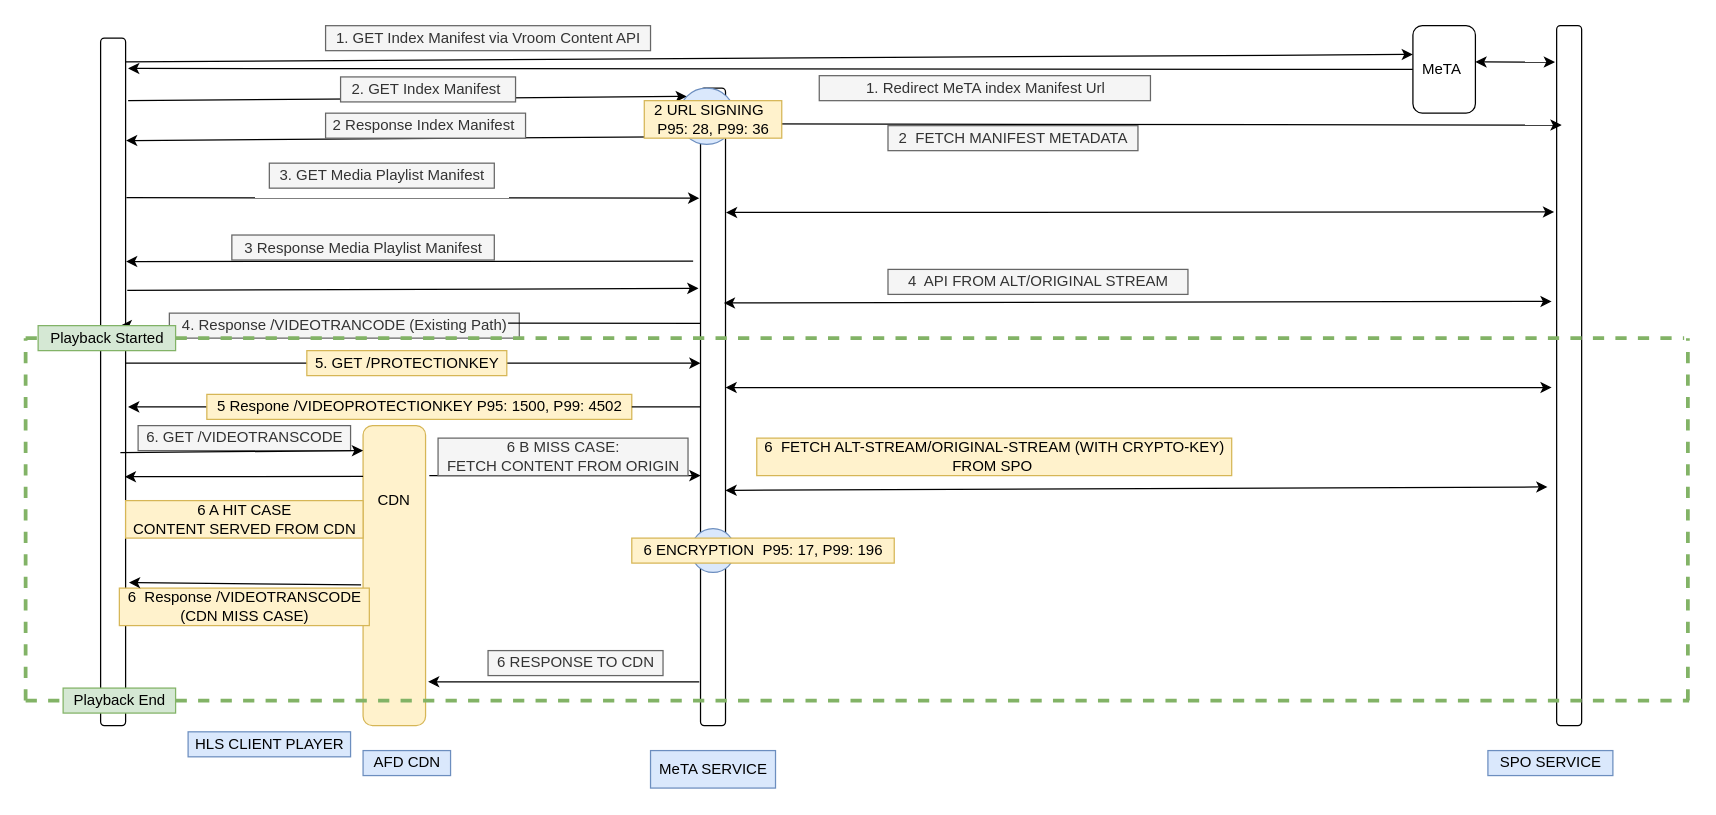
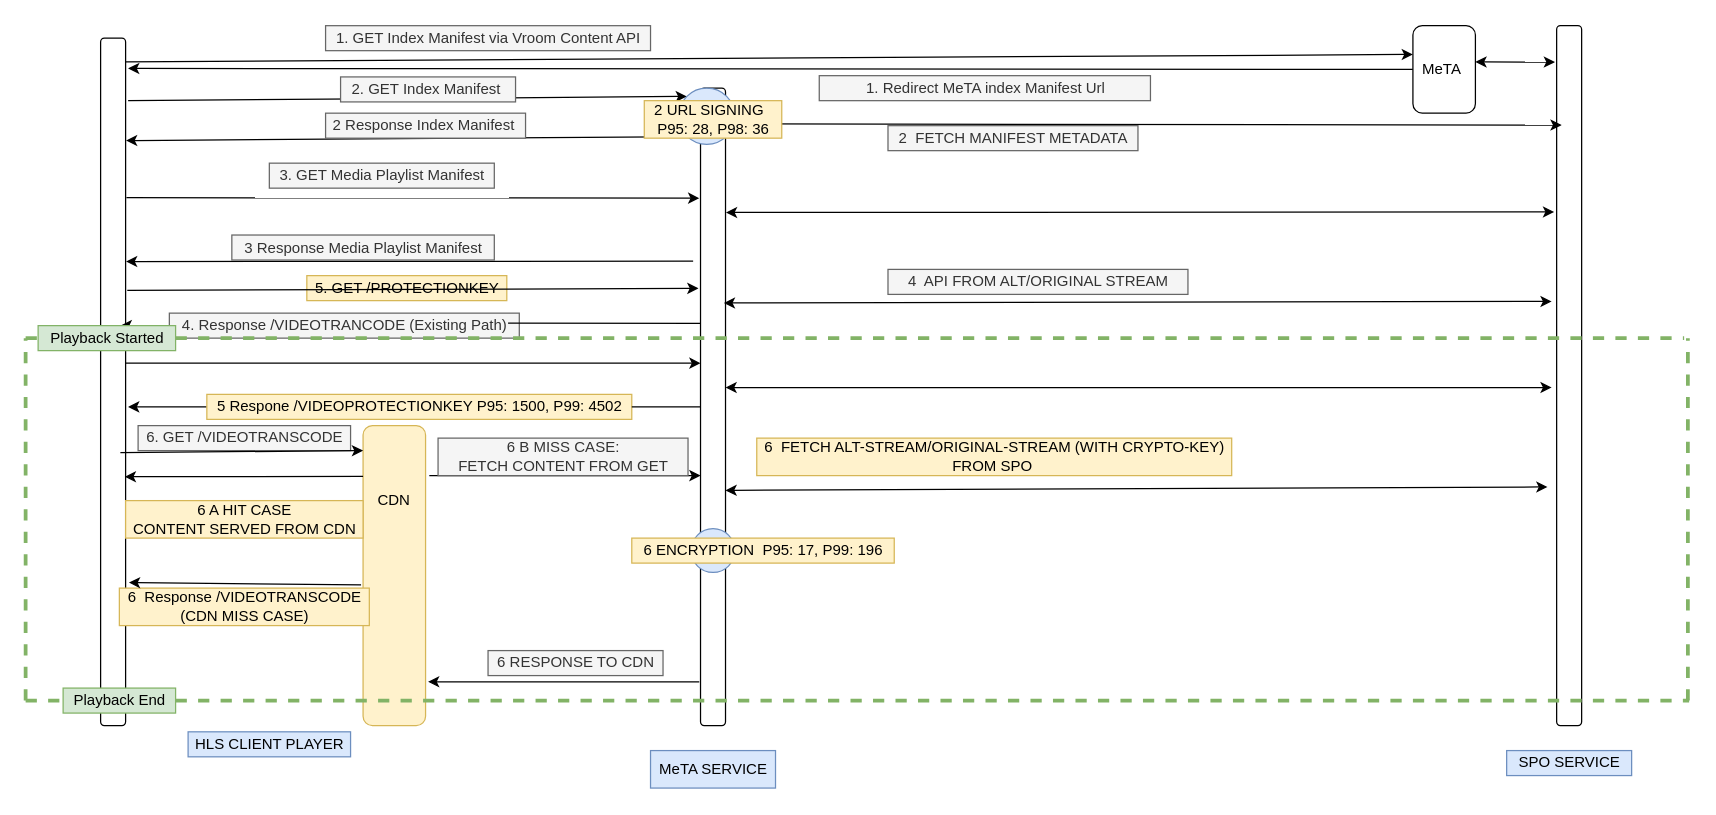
- <mxCell id="62" value="2 URL SIGNING&amp;nbsp;&amp;nbsp;&lt;br&gt;P95: 28, P99: 36" style="text;html=1;align=center;verticalAlign=middle;resizable=0;points=[];autosize=1;strokeColor=#d6b656;fillColor=#fff2cc;" vertex="1" parent="1"><mxGeometry x="515" y="80" width="110" height="30" as="geometry" /></mxCell>
+ <mxCell id="62" value="2 URL SIGNING&amp;nbsp;&amp;nbsp;&lt;br&gt;P95: 28, P98: 36" style="text;html=1;align=center;verticalAlign=middle;resizable=0;points=[];autosize=1;strokeColor=#d6b656;fillColor=#fff2cc;" vertex="1" parent="1"><mxGeometry x="515" y="80" width="110" height="30" as="geometry" /></mxCell>
- <mxCell id="16" value="5. GET /PROTECTIONKEY" style="text;html=1;align=center;verticalAlign=middle;resizable=0;points=[];autosize=1;fillColor=#fff2cc;strokeColor=#d6b656;" parent="1" vertex="1"><mxGeometry x="245" y="280" width="160" height="20" as="geometry" /></mxCell>
+ <mxCell id="16" value="5. GET /PROTECTIONKEY" style="text;html=1;align=center;verticalAlign=middle;resizable=0;points=[];autosize=1;fillColor=#fff2cc;strokeColor=#d6b656;" parent="1" vertex="1"><mxGeometry x="245" y="220" width="160" height="20" as="geometry" /></mxCell>
- <mxCell id="24" value="6 B MISS CASE: &lt;br&gt;FETCH CONTENT FROM ORIGIN" style="text;html=1;align=center;verticalAlign=middle;resizable=0;points=[];autosize=1;fillColor=#f5f5f5;strokeColor=#666666;fontColor=#333333;" parent="1" vertex="1"><mxGeometry x="350" y="350" width="200" height="30" as="geometry" /></mxCell>
+ <mxCell id="24" value="6 B MISS CASE: &lt;br&gt;FETCH CONTENT FROM GET" style="text;html=1;align=center;verticalAlign=middle;resizable=0;points=[];autosize=1;fillColor=#f5f5f5;strokeColor=#666666;fontColor=#333333;" parent="1" vertex="1"><mxGeometry x="350" y="350" width="200" height="30" as="geometry" /></mxCell>
- <mxCell id="35" value="AFD CDN" style="text;html=1;align=center;verticalAlign=middle;resizable=0;points=[];autosize=1;strokeColor=#6c8ebf;fillColor=#dae8fc;" parent="1" vertex="1"><mxGeometry x="290" y="600" width="70" height="20" as="geometry" /></mxCell>
- <mxCell id="37" value="SPO SERVICE" style="text;html=1;align=center;verticalAlign=middle;resizable=0;points=[];autosize=1;strokeColor=#6c8ebf;fillColor=#dae8fc;" parent="1" vertex="1"><mxGeometry x="1190" y="600" width="100" height="20" as="geometry" /></mxCell>
+ <mxCell id="37" value="SPO SERVICE" style="text;html=1;align=center;verticalAlign=middle;resizable=0;points=[];autosize=1;strokeColor=#6c8ebf;fillColor=#dae8fc;" parent="1" vertex="1"><mxGeometry x="1205" y="600" width="100" height="20" as="geometry" /></mxCell>
